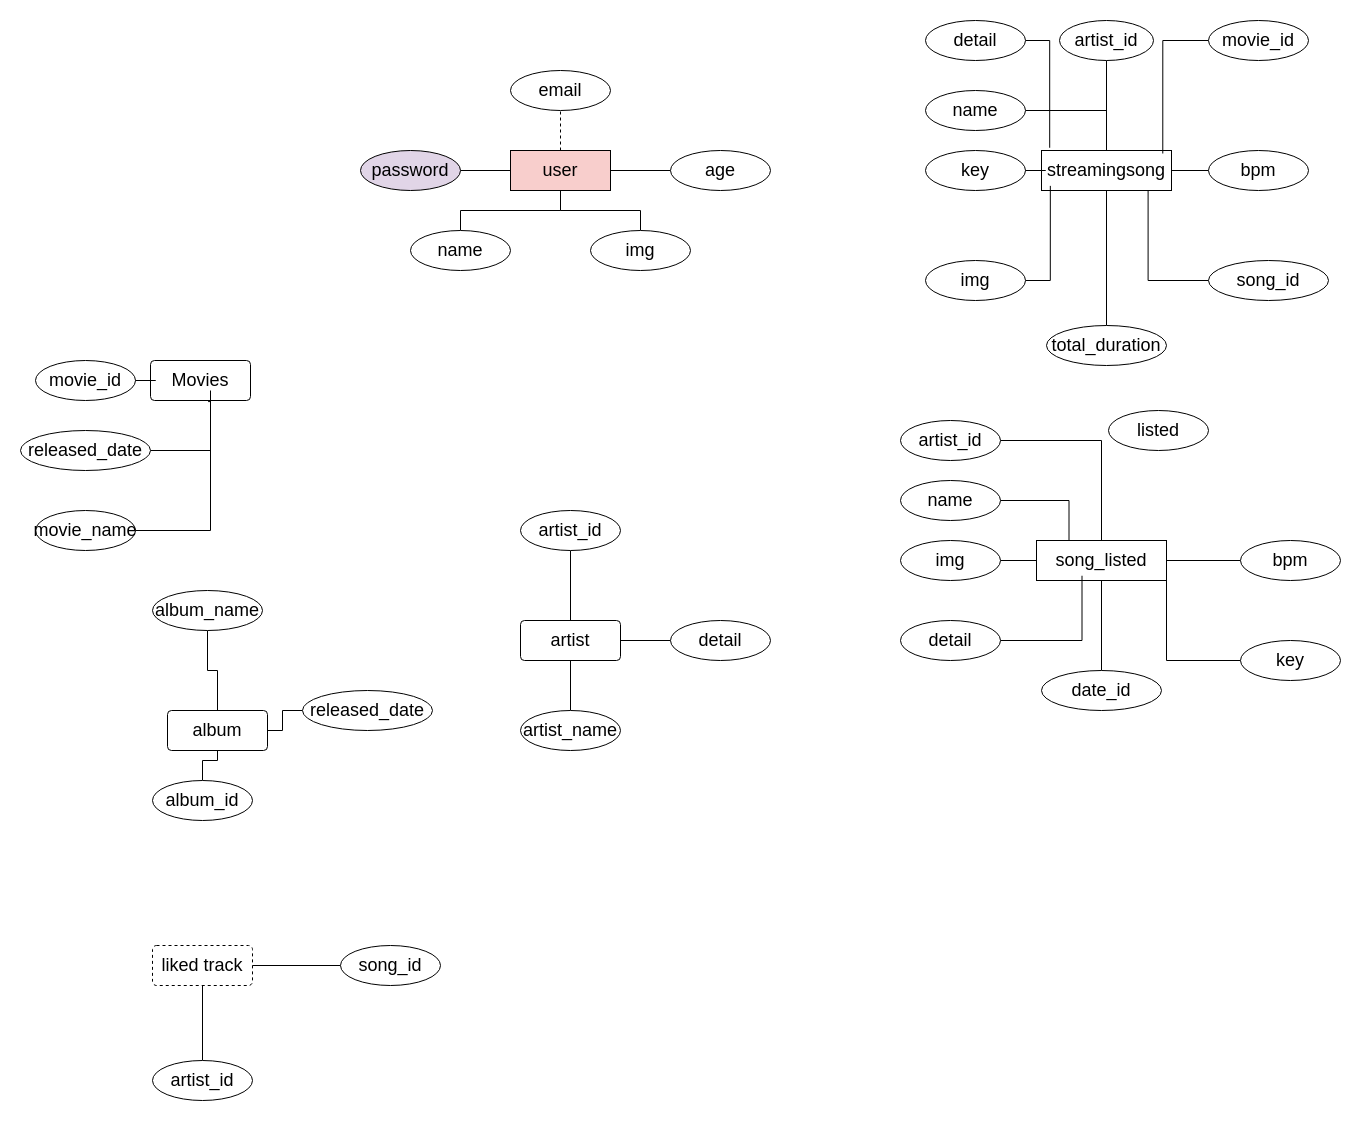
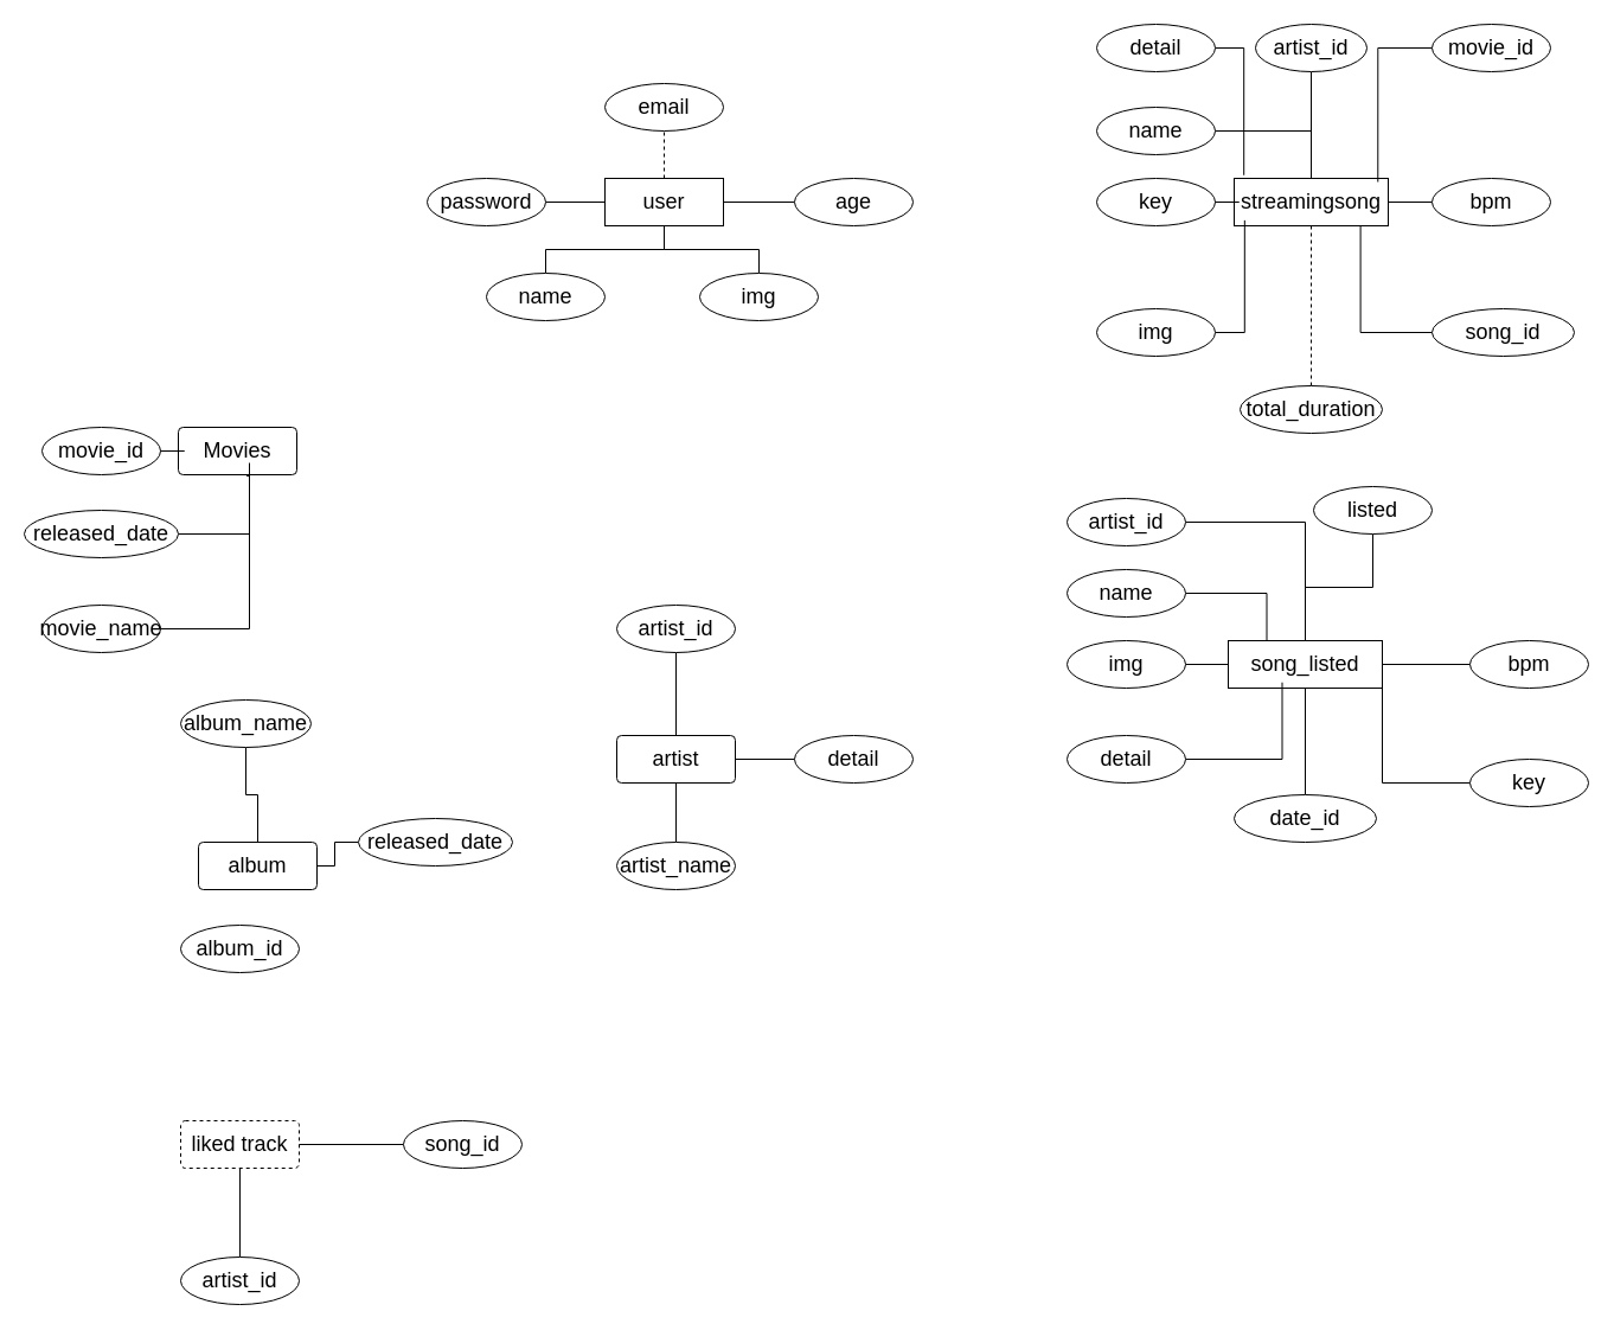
- <mxCell id="10" value="password" style="ellipse;whiteSpace=wrap;html=1;align=center;fontSize=18;fillColor=#e1d5e7;" parent="1" vertex="1"><mxGeometry x="360" y="150" width="100" height="40" as="geometry" /></mxCell>
+ <mxCell id="10" value="password" style="ellipse;whiteSpace=wrap;html=1;align=center;fontSize=18;" parent="1" vertex="1"><mxGeometry x="360" y="150" width="100" height="40" as="geometry" /></mxCell>
- <mxCell id="6" value="&lt;font style=&quot;font-size: 18px;&quot;&gt;user&lt;/font&gt;" style="whiteSpace=wrap;html=1;align=center;fillColor=#f8cecc;" parent="1" vertex="1"><mxGeometry x="510" y="150" width="100" height="40" as="geometry" /></mxCell>
+ <mxCell id="6" value="&lt;font style=&quot;font-size: 18px;&quot;&gt;user&lt;/font&gt;" style="whiteSpace=wrap;html=1;align=center;" parent="1" vertex="1"><mxGeometry x="510" y="150" width="100" height="40" as="geometry" /></mxCell>
- <mxCell id="11" value="" style="edgeStyle=orthogonalEdgeStyle;rounded=0;orthogonalLoop=1;jettySize=auto;html=1;fontSize=18;endArrow=none;endFill=0;" edge="1" parent="1" source="13" target="25"><mxGeometry relative="1" as="geometry" /></mxCell>
+ <mxCell id="11" value="" style="edgeStyle=orthogonalEdgeStyle;rounded=0;orthogonalLoop=1;jettySize=auto;html=1;fontSize=18;endArrow=none;endFill=0;dashed=1;" edge="1" parent="1" source="13" target="25"><mxGeometry relative="1" as="geometry" /></mxCell>
+ <mxCell id="57" style="edgeStyle=orthogonalEdgeStyle;rounded=0;orthogonalLoop=1;jettySize=auto;html=1;entryX=0.5;entryY=0;entryDx=0;entryDy=0;fontSize=18;endArrow=none;endFill=0;" edge="1" parent="1" source="58" target="44"><mxGeometry relative="1" as="geometry" /></mxCell>
- <mxCell id="38" value="" style="edgeStyle=orthogonalEdgeStyle;rounded=0;orthogonalLoop=1;jettySize=auto;html=1;fontSize=18;endArrow=none;endFill=0;" edge="1" parent="1" source="39" target="37"><mxGeometry relative="1" as="geometry" /></mxCell>
